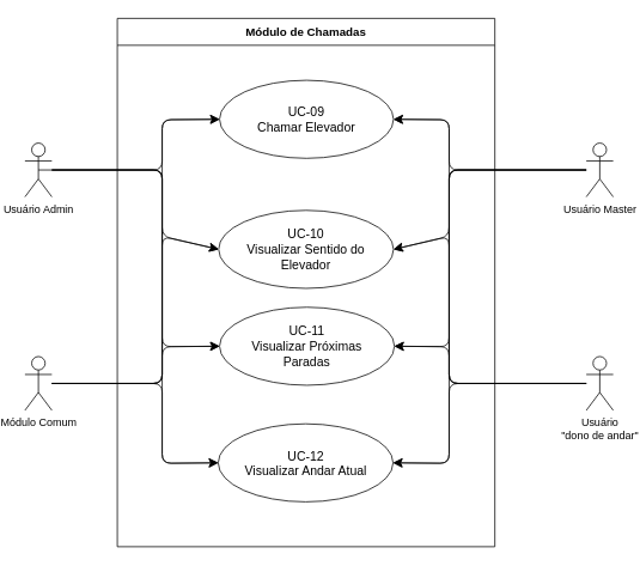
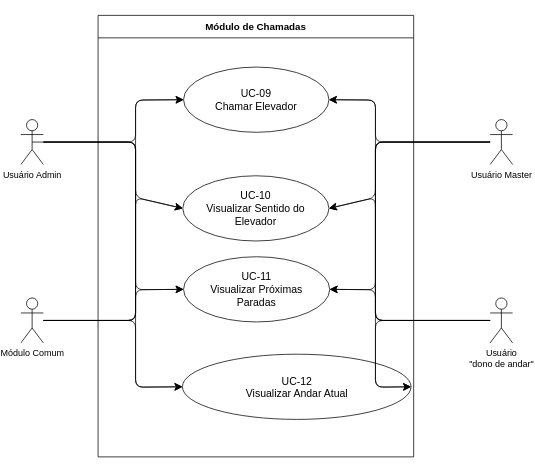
- <mxCell id="6" value="UC-12&lt;div&gt;Visualizar Andar Atual&lt;/div&gt;" style="ellipse;whiteSpace=wrap;html=1;fontSize=14;fontStyle=0" vertex="1" parent="2"><mxGeometry x="112.5" y="452" width="195" height="87" as="geometry" /></mxCell>
+ <mxCell id="6" value="UC-12&lt;div&gt;Visualizar Andar Atual&lt;/div&gt;" style="ellipse;whiteSpace=wrap;html=1;fontSize=14;fontStyle=0" vertex="1" parent="2"><mxGeometry x="112.5" y="452" width="305" height="87" as="geometry" /></mxCell>
